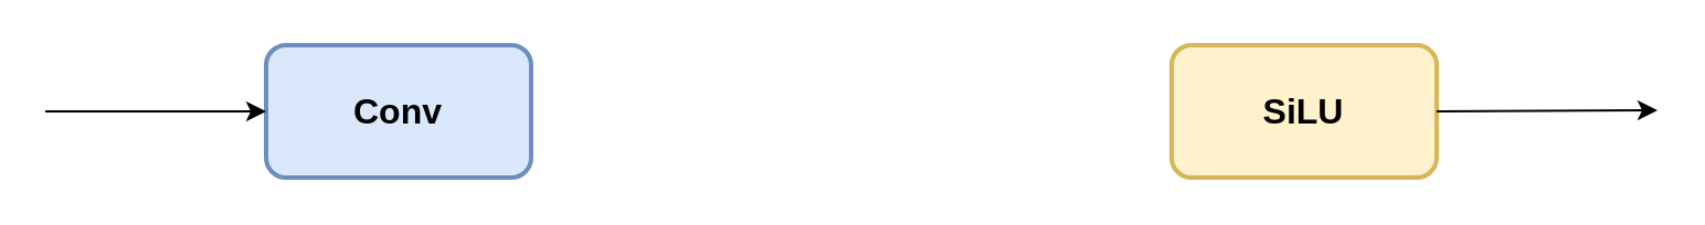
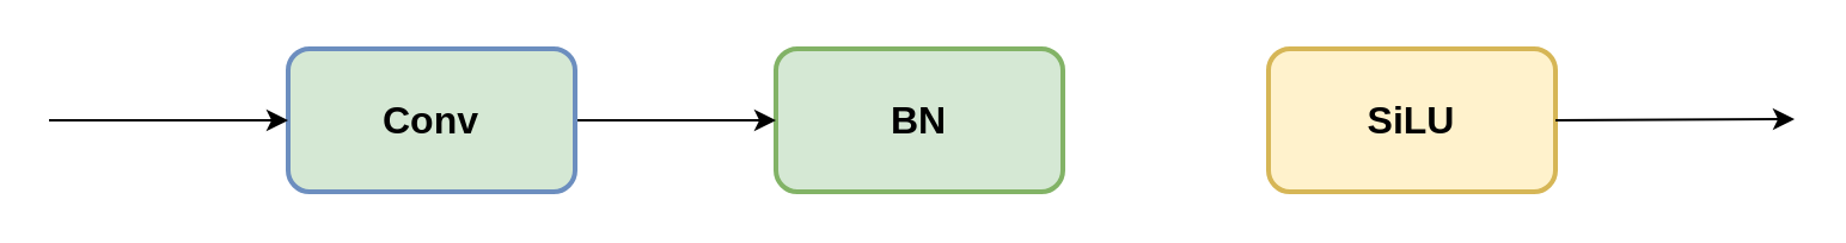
- <mxCell id="4" value="&lt;font style=&quot;font-size: 16px;&quot;&gt;&lt;b&gt;Conv&lt;/b&gt;&lt;/font&gt;" style="rounded=1;whiteSpace=wrap;html=1;fillColor=#dae8fc;strokeColor=#6c8ebf;strokeWidth=2;" parent="1" vertex="1"><mxGeometry x="120" y="20" width="120" height="60" as="geometry" /></mxCell>
+ <mxCell id="4" value="&lt;font style=&quot;font-size: 16px;&quot;&gt;&lt;b&gt;Conv&lt;/b&gt;&lt;/font&gt;" style="rounded=1;whiteSpace=wrap;html=1;fillColor=#d5e8d4;strokeColor=#6c8ebf;strokeWidth=2;" parent="1" vertex="1"><mxGeometry x="120" y="20" width="120" height="60" as="geometry" /></mxCell>
+ <mxCell id="3" style="edgeStyle=orthogonalEdgeStyle;rounded=0;orthogonalLoop=1;jettySize=auto;html=1;entryX=0;entryY=0.5;entryDx=0;entryDy=0;" parent="1" source="4" target="2" edge="1"><mxGeometry relative="1" as="geometry" /></mxCell>
+ <mxCell id="2" value="&lt;font style=&quot;font-size: 16px;&quot;&gt;&lt;b&gt;BN&lt;/b&gt;&lt;/font&gt;" style="rounded=1;whiteSpace=wrap;html=1;fillColor=#d5e8d4;strokeColor=#82b366;strokeWidth=2;" parent="1" vertex="1"><mxGeometry x="324" y="20" width="120" height="60" as="geometry" /></mxCell>
